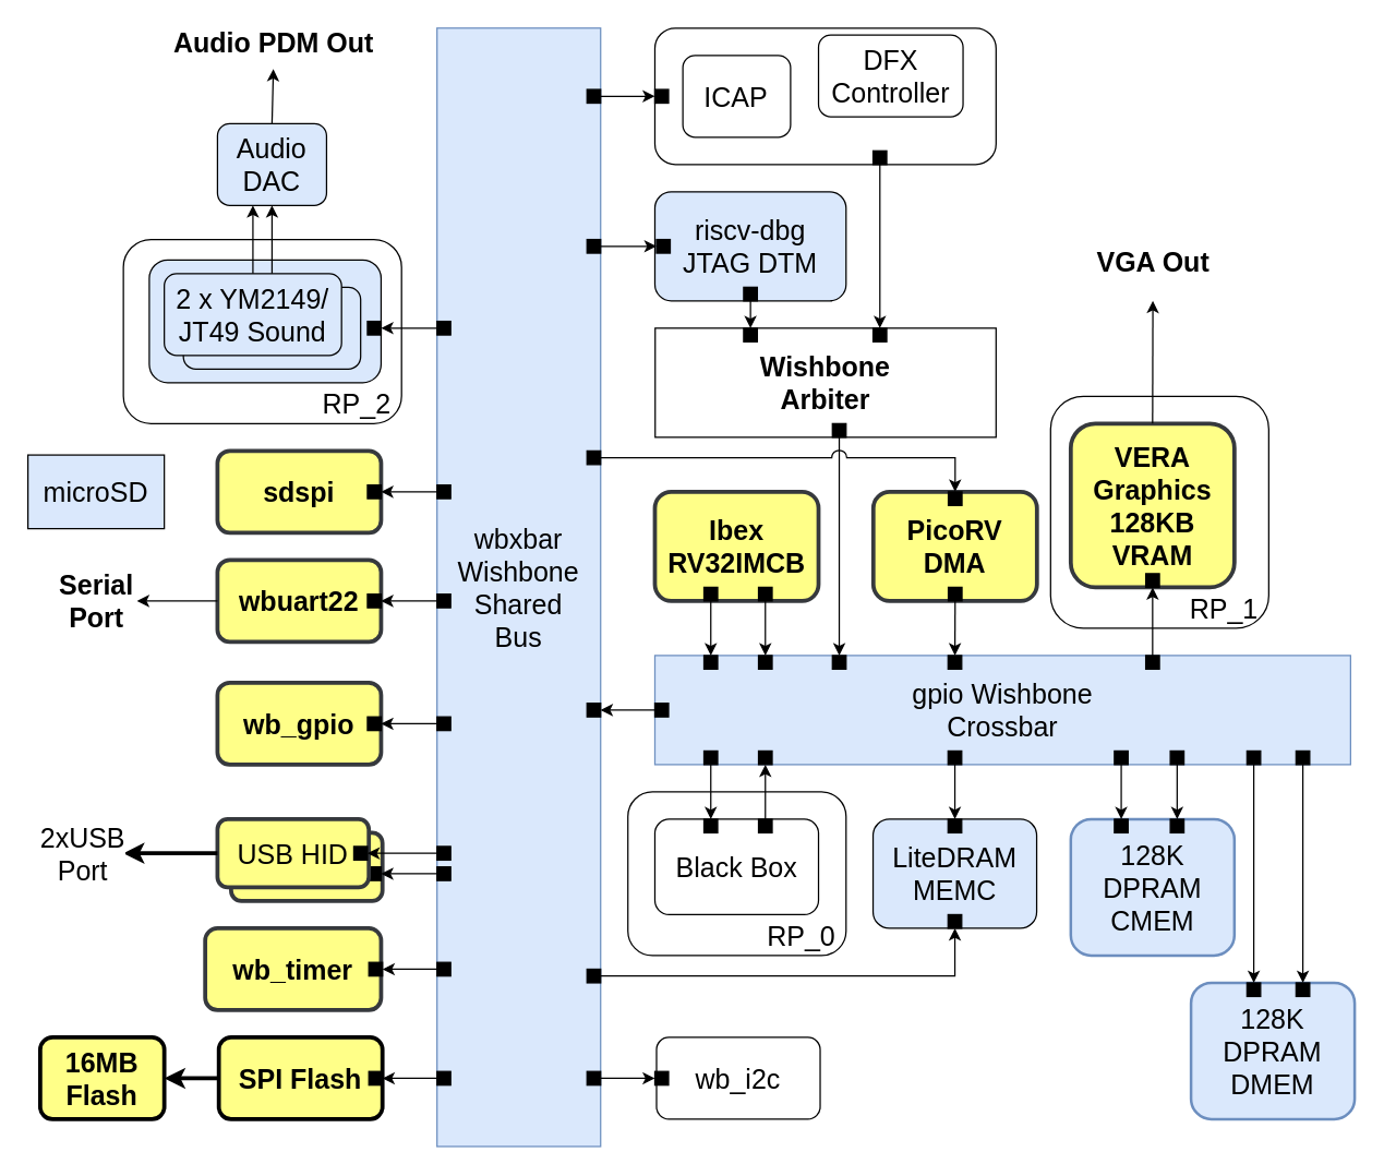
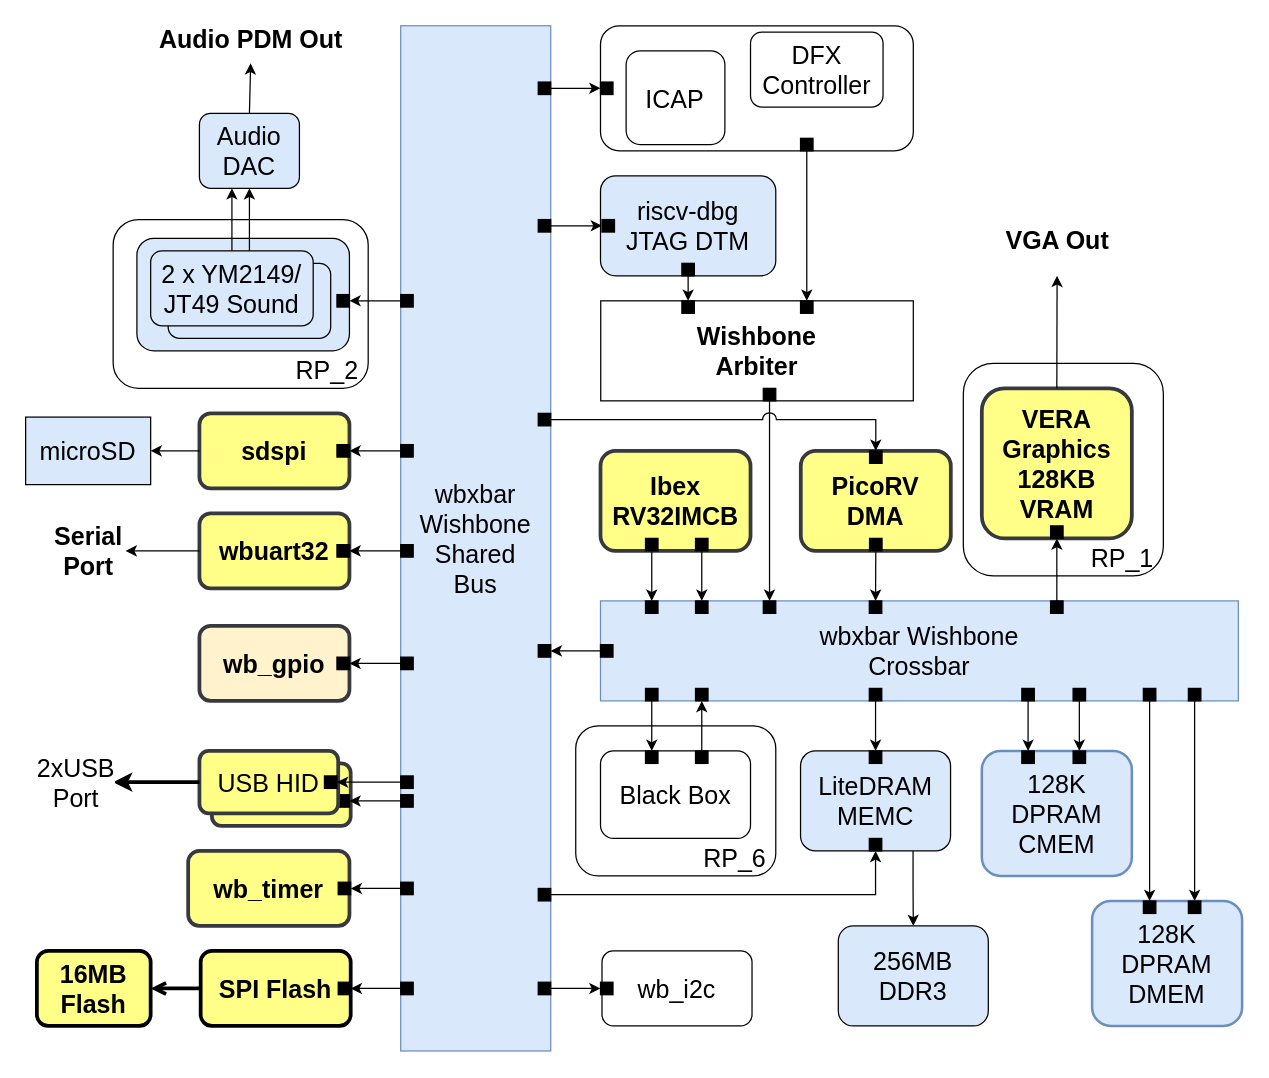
- <mxCell id="84" value="ICAP" style="rounded=1;whiteSpace=wrap;html=1;fontSize=20;align=center;" parent="1" vertex="1"><mxGeometry x="500.3" y="40" width="79" height="60" as="geometry" /></mxCell>
+ <mxCell id="84" value="ICAP" style="rounded=1;whiteSpace=wrap;html=1;fontSize=20;align=center;" parent="1" vertex="1"><mxGeometry x="500.3" y="40" width="79" height="75" as="geometry" /></mxCell>
+ <mxCell id="108" value="" style="endArrow=classic;html=1;rounded=0;fontSize=20;strokeColor=default;" parent="1" source="73" target="107" edge="1"><mxGeometry width="50" height="50" relative="1" as="geometry"><mxPoint x="350" y="590" as="sourcePoint" /><mxPoint x="400" y="540" as="targetPoint" /></mxGeometry></mxCell>
- <mxCell id="77" value="wbuart22" style="rounded=1;whiteSpace=wrap;html=1;fontSize=20;fillColor=#ffff88;strokeColor=#36393d;strokeWidth=3;fontStyle=1" parent="1" vertex="1"><mxGeometry x="159" y="410" width="120" height="60" as="geometry" /></mxCell>
+ <mxCell id="77" value="wbuart32" style="rounded=1;whiteSpace=wrap;html=1;fontSize=20;fillColor=#ffff88;strokeColor=#36393d;strokeWidth=3;fontStyle=1" parent="1" vertex="1"><mxGeometry x="159" y="410" width="120" height="60" as="geometry" /></mxCell>
- <mxCell id="13" value="gpio Wishbone&lt;br&gt;Crossbar" style="rounded=0;whiteSpace=wrap;html=1;fontSize=20;fontStyle=0;fillColor=#dae8fc;strokeColor=#6c8ebf;strokeWidth=1;" parent="1" vertex="1"><mxGeometry x="479.8" y="480" width="510.2" height="80" as="geometry" /></mxCell>
+ <mxCell id="13" value="wbxbar Wishbone&lt;br&gt;Crossbar" style="rounded=0;whiteSpace=wrap;html=1;fontSize=20;fontStyle=0;fillColor=#dae8fc;strokeColor=#6c8ebf;strokeWidth=1;" parent="1" vertex="1"><mxGeometry x="479.8" y="480" width="510.2" height="80" as="geometry" /></mxCell>
- <mxCell id="123" value="wb_gpio" style="rounded=1;whiteSpace=wrap;html=1;fontSize=20;fillColor=#ffff88;strokeColor=#36393d;strokeWidth=3;fontStyle=1" parent="1" vertex="1"><mxGeometry x="159" y="500" width="120" height="60" as="geometry" /></mxCell>
+ <mxCell id="123" value="wb_gpio" style="rounded=1;whiteSpace=wrap;html=1;fontSize=20;fillColor=#fff2cc;strokeColor=#36393d;strokeWidth=3;fontStyle=1;" parent="1" vertex="1"><mxGeometry x="159" y="500" width="120" height="60" as="geometry" /></mxCell>
- <mxCell id="5" value="&lt;font style=&quot;font-size: 20px;&quot;&gt;RP_0&amp;nbsp;&lt;/font&gt;" style="rounded=1;whiteSpace=wrap;html=1;strokeColor=default;fillColor=default;align=right;verticalAlign=bottom;" parent="1" vertex="1"><mxGeometry x="460" y="580" width="160" height="120" as="geometry" /></mxCell>
+ <mxCell id="5" value="&lt;font style=&quot;font-size: 20px;&quot;&gt;RP_6&amp;nbsp;&lt;/font&gt;" style="rounded=1;whiteSpace=wrap;html=1;strokeColor=default;fillColor=default;align=right;verticalAlign=bottom;" parent="1" vertex="1"><mxGeometry x="460" y="580" width="160" height="120" as="geometry" /></mxCell>
+ <mxCell id="104" value="" style="endArrow=classic;html=1;rounded=0;fontSize=20;exitX=0.75;exitY=1;exitDx=0;exitDy=0;entryX=0.5;entryY=0;entryDx=0;entryDy=0;edgeStyle=orthogonalEdgeStyle;" parent="1" source="18" target="103" edge="1"><mxGeometry width="50" height="50" relative="1" as="geometry"><mxPoint x="720" y="820" as="sourcePoint" /><mxPoint x="770" y="770" as="targetPoint" /></mxGeometry></mxCell>
+ <mxCell id="103" value="256MB DDR3" style="rounded=1;whiteSpace=wrap;html=1;fontSize=20;fillColor=#DAE8FC;strokeColor=default;" parent="1" vertex="1"><mxGeometry x="670" y="740" width="120" height="80" as="geometry" /></mxCell>
- <mxCell id="110" value="" style="endArrow=classic;html=1;rounded=0;fontSize=20;fontStyle=1;strokeWidth=3;" parent="1" source="83" target="109" edge="1"><mxGeometry width="50" height="50" relative="1" as="geometry"><mxPoint x="320" y="590" as="sourcePoint" /><mxPoint x="370" y="540" as="targetPoint" /></mxGeometry></mxCell>
+ <mxCell id="110" value="" style="endArrow=open;html=1;rounded=0;fontSize=20;fontStyle=1;strokeWidth=3;" parent="1" source="83" target="109" edge="1"><mxGeometry width="50" height="50" relative="1" as="geometry"><mxPoint x="320" y="590" as="sourcePoint" /><mxPoint x="370" y="540" as="targetPoint" /></mxGeometry></mxCell>
